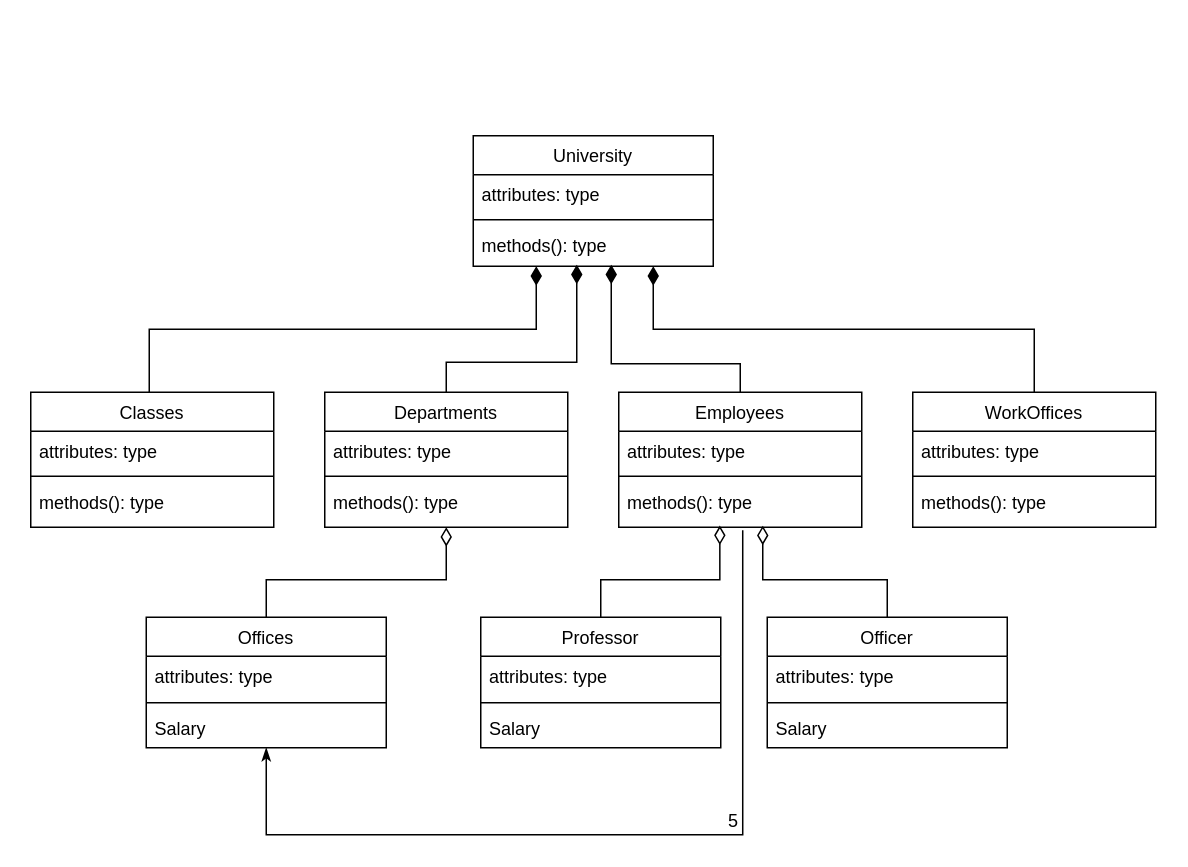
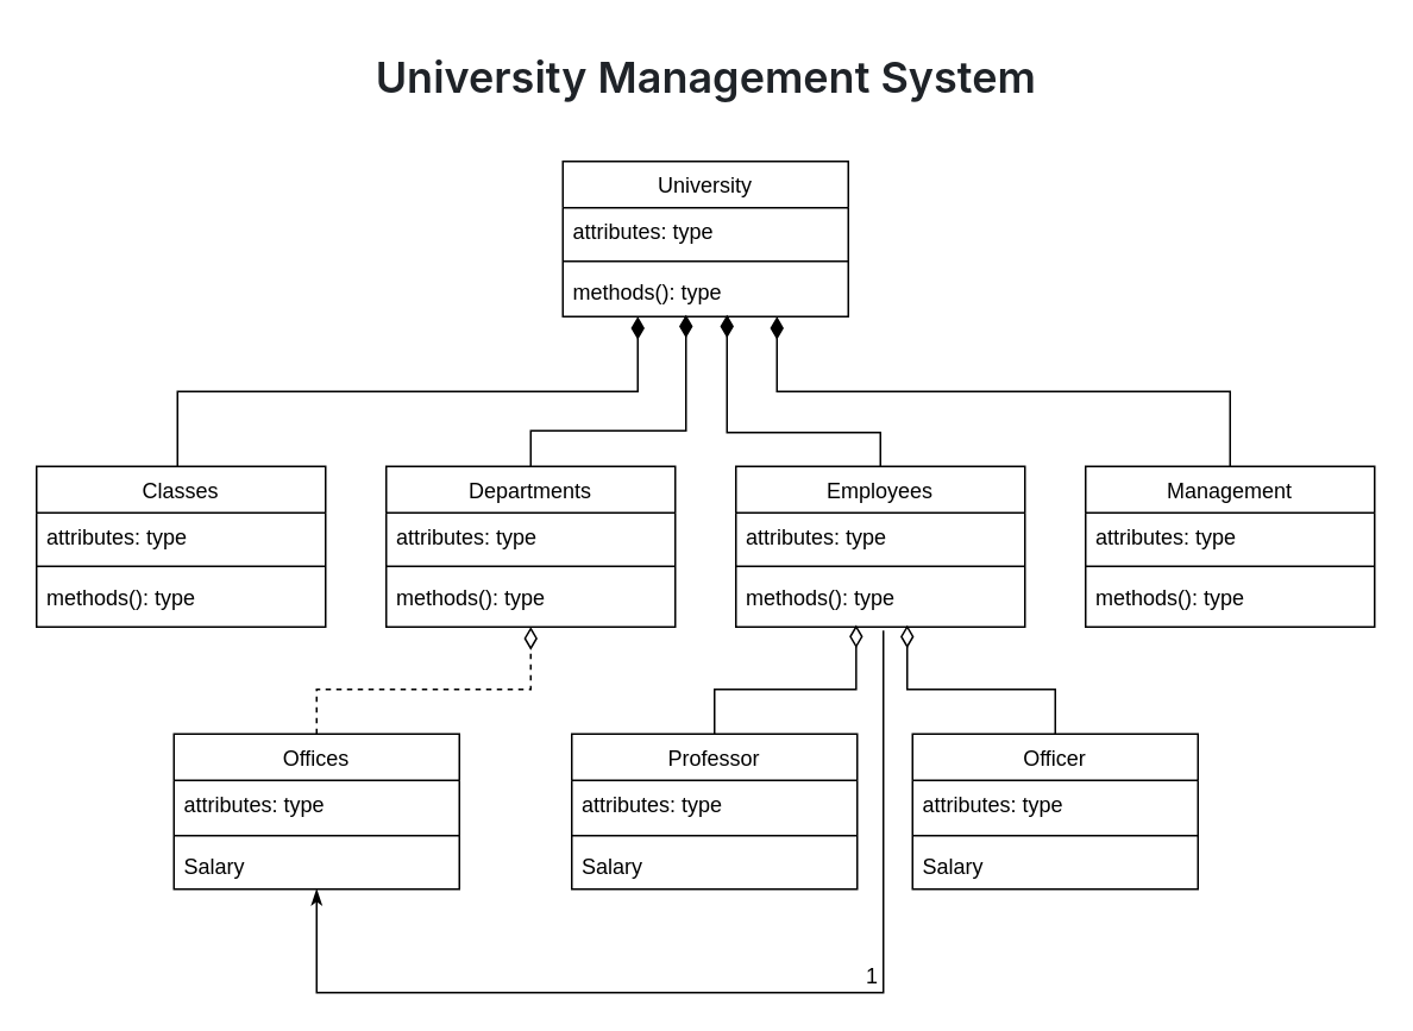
+ <mxCell id="12" value="&lt;h1 style=&quot;box-sizing: border-box; margin-right: 0px; margin-bottom: 16px; margin-left: 0px; font-weight: var(--base-text-weight-semibold, 600); line-height: 1.25; padding-bottom: 0.3em; border-bottom: 1px solid var(--borderColor-muted, var(--color-border-muted)); color: rgb(31, 35, 40); font-family: -apple-system, BlinkMacSystemFont, &amp;quot;Segoe UI&amp;quot;, &amp;quot;Noto Sans&amp;quot;, Helvetica, Arial, sans-serif, &amp;quot;Apple Color Emoji&amp;quot;, &amp;quot;Segoe UI Emoji&amp;quot;; text-align: start; background-color: rgb(255, 255, 255); margin-top: 0px !important;&quot; dir=&quot;auto&quot; tabindex=&quot;-1&quot;&gt;University Management System&lt;/h1&gt;&lt;ul style=&quot;box-sizing: border-box; padding-left: 2em; margin-top: 0px; margin-bottom: 16px; color: rgb(31, 35, 40); font-family: -apple-system, BlinkMacSystemFont, &amp;quot;Segoe UI&amp;quot;, &amp;quot;Noto Sans&amp;quot;, Helvetica, Arial, sans-serif, &amp;quot;Apple Color Emoji&amp;quot;, &amp;quot;Segoe UI Emoji&amp;quot;; font-size: 16px; text-align: start; background-color: rgb(255, 255, 255);&quot; dir=&quot;auto&quot;&gt;&lt;/ul&gt;" style="text;html=1;align=center;verticalAlign=middle;resizable=0;points=[];autosize=1;strokeColor=none;fillColor=none;" vertex="1" parent="1"><mxGeometry x="210" y="20" width="370" height="70" as="geometry" /></mxCell>
- <mxCell id="21" value="WorkOffices" style="swimlane;fontStyle=0;align=center;verticalAlign=top;childLayout=stackLayout;horizontal=1;startSize=26;horizontalStack=0;resizeParent=1;resizeLast=0;collapsible=1;marginBottom=0;rounded=0;shadow=0;strokeWidth=1;" vertex="1" parent="1"><mxGeometry x="608" y="261" width="162" height="90" as="geometry"><mxRectangle x="130" y="380" width="160" height="26" as="alternateBounds" /></mxGeometry></mxCell>
+ <mxCell id="21" value="Management" style="swimlane;fontStyle=0;align=center;verticalAlign=top;childLayout=stackLayout;horizontal=1;startSize=26;horizontalStack=0;resizeParent=1;resizeLast=0;collapsible=1;marginBottom=0;rounded=0;shadow=0;strokeWidth=1;" vertex="1" parent="1"><mxGeometry x="608" y="261" width="162" height="90" as="geometry"><mxRectangle x="130" y="380" width="160" height="26" as="alternateBounds" /></mxGeometry></mxCell>
- <mxCell id="41" value="" style="endArrow=diamondThin;endSize=10;endFill=0;shadow=0;strokeWidth=1;rounded=0;edgeStyle=elbowEdgeStyle;elbow=vertical;exitX=0.5;exitY=0;exitDx=0;exitDy=0;entryX=0.5;entryY=1;entryDx=0;entryDy=0;" edge="1" parent="1" source="37" target="2"><mxGeometry width="160" relative="1" as="geometry"><mxPoint x="174" y="411" as="sourcePoint" /><mxPoint x="253" y="350" as="targetPoint" /><Array as="points"><mxPoint x="209" y="386" /></Array></mxGeometry></mxCell>
+ <mxCell id="41" value="" style="endArrow=diamondThin;endSize=10;endFill=0;shadow=0;strokeWidth=1;rounded=0;edgeStyle=elbowEdgeStyle;elbow=vertical;exitX=0.5;exitY=0;exitDx=0;exitDy=0;entryX=0.5;entryY=1;entryDx=0;entryDy=0;dashed=1;" edge="1" parent="1" source="37" target="2"><mxGeometry width="160" relative="1" as="geometry"><mxPoint x="174" y="411" as="sourcePoint" /><mxPoint x="253" y="350" as="targetPoint" /><Array as="points"><mxPoint x="209" y="386" /></Array></mxGeometry></mxCell>
- <mxCell id="43" value="5" style="resizable=0;align=right;verticalAlign=bottom;labelBackgroundColor=none;fontSize=12;" connectable="0" vertex="1" parent="1"><mxGeometry x="492.996" y="555" as="geometry" /></mxCell>
+ <mxCell id="43" value="1" style="resizable=0;align=right;verticalAlign=bottom;labelBackgroundColor=none;fontSize=12;" connectable="0" vertex="1" parent="1"><mxGeometry x="492.996" y="555" as="geometry" /></mxCell>
